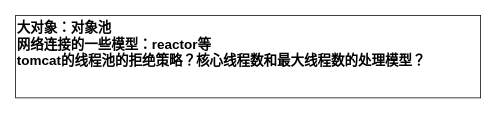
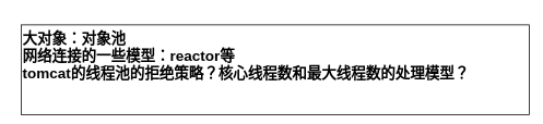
- <mxCell id="2" value="大对象：对象池&lt;br style=&quot;font-size: 18px;&quot;&gt;网络连接的一些模型：reactor等&lt;br style=&quot;font-size: 18px;&quot;&gt;tomcat的线程池的拒绝策略？核心线程数和最大线程数的处理模型？" style="rounded=0;whiteSpace=wrap;html=1;verticalAlign=top;align=left;fontStyle=1;fontSize=18;" vertex="1" parent="1"><mxGeometry x="20" y="20" width="620" height="110" as="geometry" /></mxCell>
+ <mxCell id="2" value="大对象：对象池&lt;br style=&quot;font-size: 18px;&quot;&gt;网络连接的一些模型：reactor等&lt;br style=&quot;font-size: 18px;&quot;&gt;tomcat的线程池的拒绝策略？核心线程数和最大线程数的处理模型？" style="rounded=0;whiteSpace=wrap;html=1;verticalAlign=top;align=left;fontStyle=1;fontSize=18;" vertex="1" parent="1"><mxGeometry x="25" y="30" width="620" height="110" as="geometry" /></mxCell>
